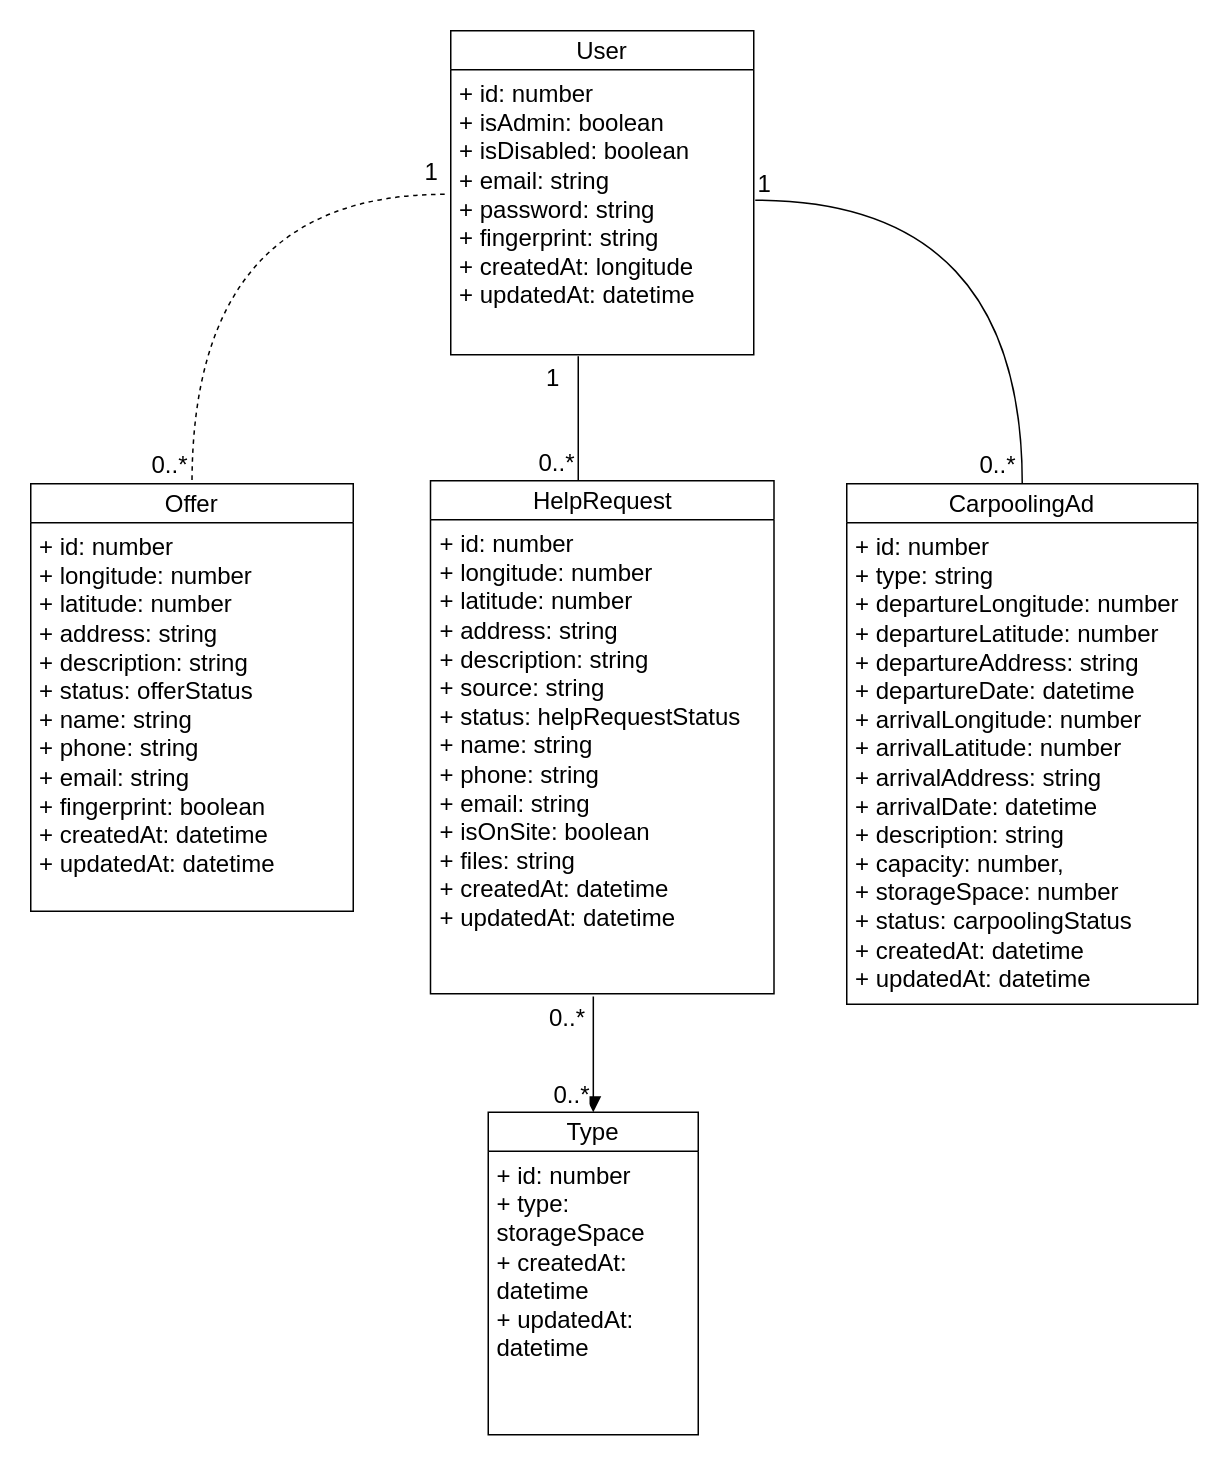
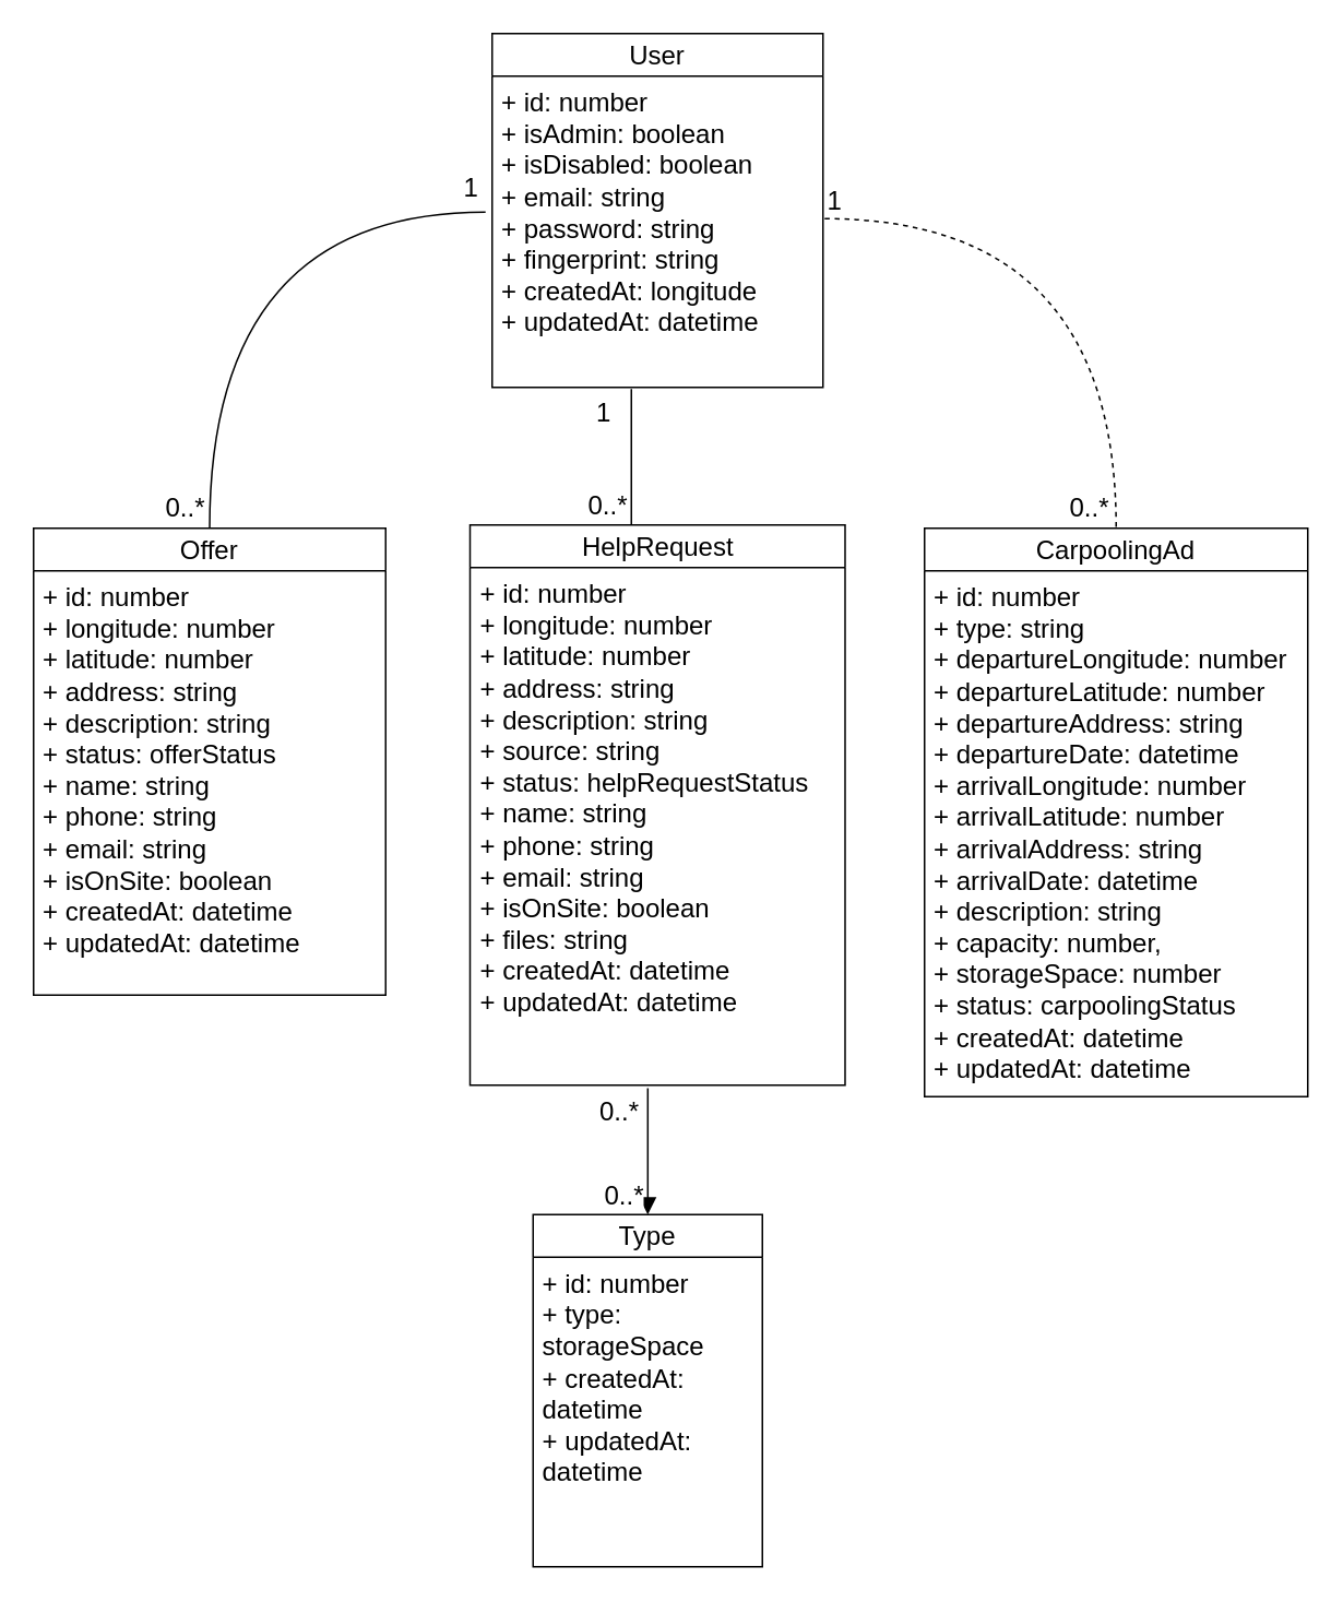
- <mxCell id="18" value="" style="endArrow=none;html=1;edgeStyle=orthogonalEdgeStyle;rounded=0;fontSize=12;startSize=8;endSize=8;curved=1;exitX=1.005;exitY=0.458;exitDx=0;exitDy=0;exitPerimeter=0;entryX=0.5;entryY=0;entryDx=0;entryDy=0;" edge="1" parent="1" source="3" target="13"><mxGeometry relative="1" as="geometry"><mxPoint x="548" y="148" as="sourcePoint" /><mxPoint x="708" y="148" as="targetPoint" /></mxGeometry></mxCell>
+ <mxCell id="18" value="" style="endArrow=none;html=1;edgeStyle=orthogonalEdgeStyle;rounded=0;fontSize=12;startSize=8;endSize=8;curved=1;exitX=1.005;exitY=0.458;exitDx=0;exitDy=0;exitPerimeter=0;entryX=0.5;entryY=0;entryDx=0;entryDy=0;dashed=1;" edge="1" parent="1" source="3" target="13"><mxGeometry relative="1" as="geometry"><mxPoint x="548" y="148" as="sourcePoint" /><mxPoint x="708" y="148" as="targetPoint" /></mxGeometry></mxCell>
- <mxCell id="15" value="" style="endArrow=none;html=1;edgeStyle=orthogonalEdgeStyle;rounded=0;fontSize=12;startSize=8;endSize=8;curved=1;exitX=-0.02;exitY=0.437;exitDx=0;exitDy=0;exitPerimeter=0;entryX=0.5;entryY=0;entryDx=0;entryDy=0;dashed=1;" edge="1" parent="1" source="3" target="9"><mxGeometry relative="1" as="geometry"><mxPoint x="35" y="231" as="sourcePoint" /><mxPoint x="195" y="231" as="targetPoint" /></mxGeometry></mxCell>
+ <mxCell id="15" value="" style="endArrow=none;html=1;edgeStyle=orthogonalEdgeStyle;rounded=0;fontSize=12;startSize=8;endSize=8;curved=1;exitX=-0.02;exitY=0.437;exitDx=0;exitDy=0;exitPerimeter=0;entryX=0.5;entryY=0;entryDx=0;entryDy=0;" edge="1" parent="1" source="3" target="9"><mxGeometry relative="1" as="geometry"><mxPoint x="35" y="231" as="sourcePoint" /><mxPoint x="195" y="231" as="targetPoint" /></mxGeometry></mxCell>
- <mxCell id="10" value="+ id: number&lt;br&gt;+ longitude: number&lt;br&gt;+ latitude: number&lt;br&gt;+ address: string&lt;br&gt;+ description: string&lt;br&gt;+ status: offerStatus&lt;br&gt;+ name: string&lt;br&gt;+ phone: string&lt;br&gt;+ email: string&lt;br&gt;+ fingerprint: boolean&lt;br style=&quot;border-color: var(--border-color);&quot;&gt;+ createdAt: datetime&lt;br style=&quot;border-color: var(--border-color);&quot;&gt;+ updatedAt: datetime" style="text;strokeColor=none;fillColor=none;align=left;verticalAlign=top;spacingLeft=4;spacingRight=4;overflow=hidden;rotatable=0;points=[[0,0.5],[1,0.5]];portConstraint=eastwest;whiteSpace=wrap;html=1;fontSize=16;" vertex="1" parent="9"><mxGeometry y="26" width="215" height="259" as="geometry" /></mxCell>
+ <mxCell id="10" value="+ id: number&lt;br&gt;+ longitude: number&lt;br&gt;+ latitude: number&lt;br&gt;+ address: string&lt;br&gt;+ description: string&lt;br&gt;+ status: offerStatus&lt;br&gt;+ name: string&lt;br&gt;+ phone: string&lt;br&gt;+ email: string&lt;br&gt;+ isOnSite: boolean&lt;br style=&quot;border-color: var(--border-color);&quot;&gt;+ createdAt: datetime&lt;br style=&quot;border-color: var(--border-color);&quot;&gt;+ updatedAt: datetime" style="text;strokeColor=none;fillColor=none;align=left;verticalAlign=top;spacingLeft=4;spacingRight=4;overflow=hidden;rotatable=0;points=[[0,0.5],[1,0.5]];portConstraint=eastwest;whiteSpace=wrap;html=1;fontSize=16;" vertex="1" parent="9"><mxGeometry y="26" width="215" height="259" as="geometry" /></mxCell>
